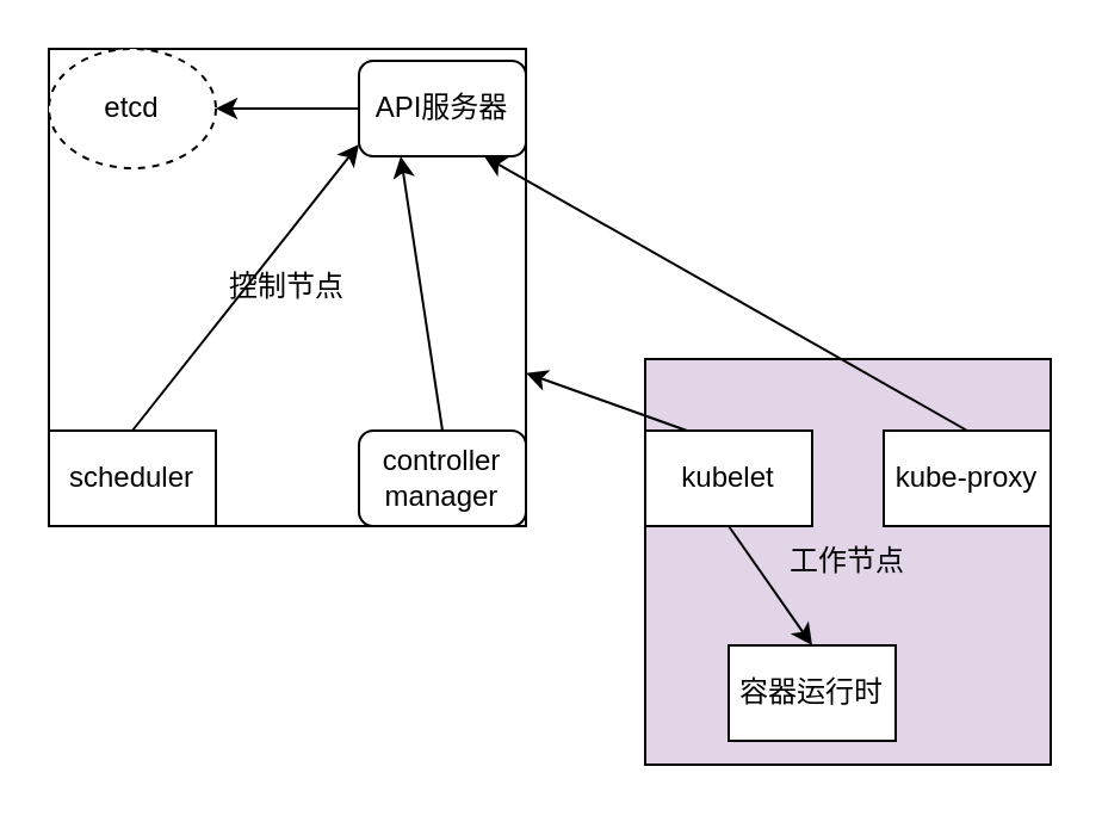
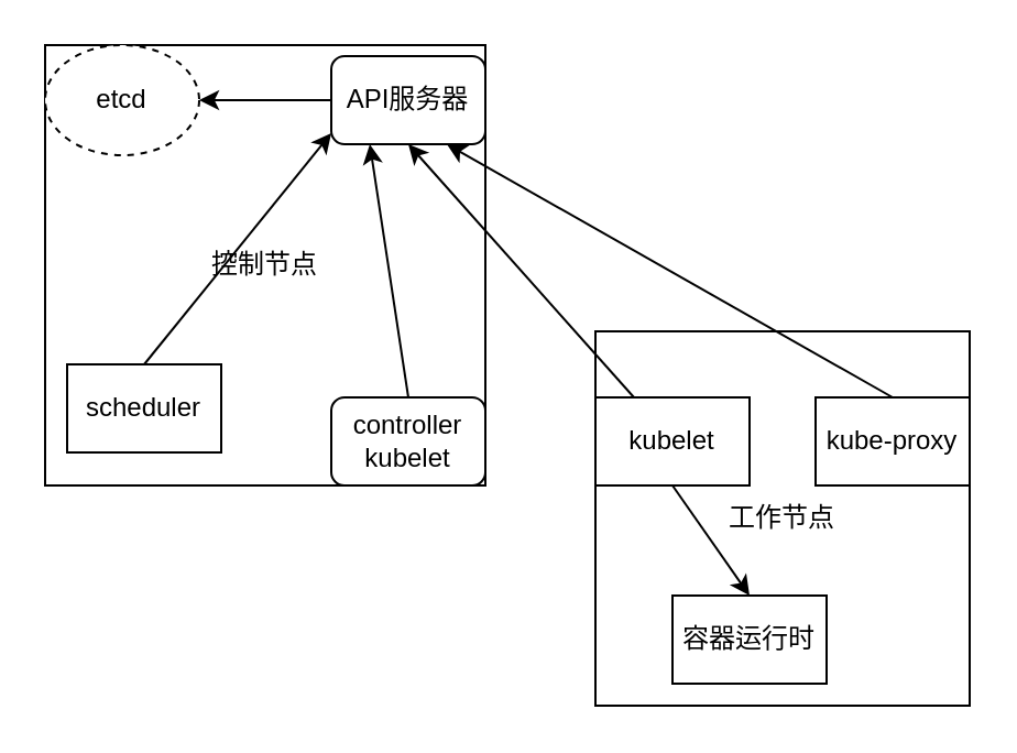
- <mxCell id="15" value="" style="endArrow=classic;html=1;exitX=0.25;exitY=0;exitDx=0;exitDy=0;" parent="1" source="11" target="2" edge="1"><mxGeometry width="50" height="50" relative="1" as="geometry"><mxPoint x="140" y="350" as="sourcePoint" /><mxPoint x="200" y="65" as="targetPoint" /></mxGeometry></mxCell>
+ <mxCell id="15" value="" style="endArrow=classic;html=1;exitX=0.25;exitY=0;exitDx=0;exitDy=0;entryX=0.5;entryY=1;entryDx=0;entryDy=0;" parent="1" source="11" target="6" edge="1"><mxGeometry width="50" height="50" relative="1" as="geometry"><mxPoint x="140" y="350" as="sourcePoint" /><mxPoint x="200" y="65" as="targetPoint" /></mxGeometry></mxCell>
- <mxCell id="7" value="scheduler" style="rounded=1;whiteSpace=wrap;html=1;arcSize=0;" parent="1" vertex="1"><mxGeometry x="20" y="180" width="70" height="40" as="geometry" /></mxCell>
+ <mxCell id="7" value="scheduler" style="rounded=1;whiteSpace=wrap;html=1;arcSize=0;" parent="1" vertex="1"><mxGeometry x="30" y="165" width="70" height="40" as="geometry" /></mxCell>
- <mxCell id="8" value="controller&lt;br&gt;manager" style="rounded=1;whiteSpace=wrap;html=1;" parent="1" vertex="1"><mxGeometry x="150" y="180" width="70" height="40" as="geometry" /></mxCell>
+ <mxCell id="8" value="controller&lt;br&gt;kubelet" style="rounded=1;whiteSpace=wrap;html=1;" parent="1" vertex="1"><mxGeometry x="150" y="180" width="70" height="40" as="geometry" /></mxCell>
- <mxCell id="3" value="工作节点" style="whiteSpace=wrap;html=1;aspect=fixed;fillColor=#e1d5e7;" parent="1" vertex="1"><mxGeometry x="270" y="150" width="170" height="170" as="geometry" /></mxCell>
+ <mxCell id="3" value="工作节点" style="whiteSpace=wrap;html=1;aspect=fixed;" parent="1" vertex="1"><mxGeometry x="270" y="150" width="170" height="170" as="geometry" /></mxCell>
